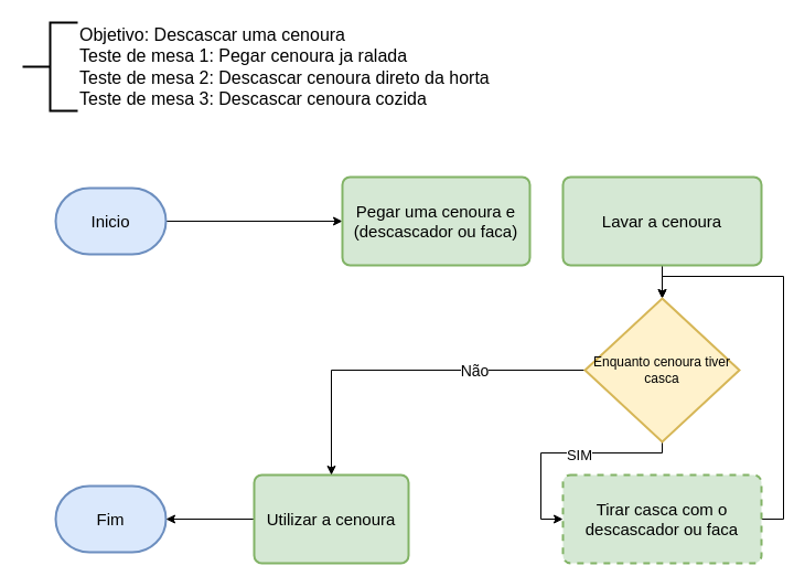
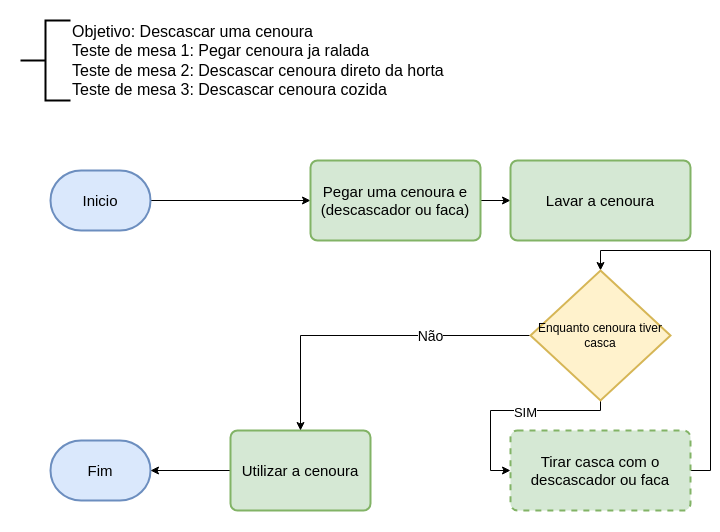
+ <mxCell id="6" style="edgeStyle=orthogonalEdgeStyle;rounded=0;orthogonalLoop=1;jettySize=auto;html=1;exitX=1;exitY=0.5;exitDx=0;exitDy=0;entryX=0;entryY=0.5;entryDx=0;entryDy=0;" parent="1" source="7" target="9" edge="1"><mxGeometry relative="1" as="geometry" /></mxCell>
- <mxCell id="8" style="edgeStyle=orthogonalEdgeStyle;rounded=0;orthogonalLoop=1;jettySize=auto;html=1;exitX=0.5;exitY=1;exitDx=0;exitDy=0;entryX=0.5;entryY=0;entryDx=0;entryDy=0;entryPerimeter=0;" edge="1" parent="1" source="9" target="18"><mxGeometry relative="1" as="geometry" /></mxCell>
